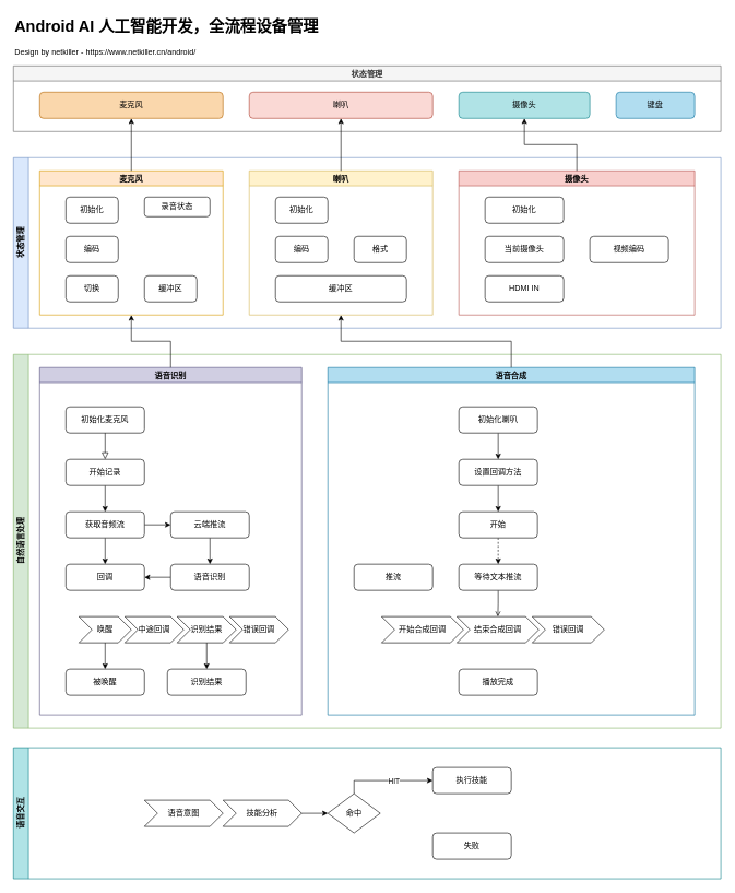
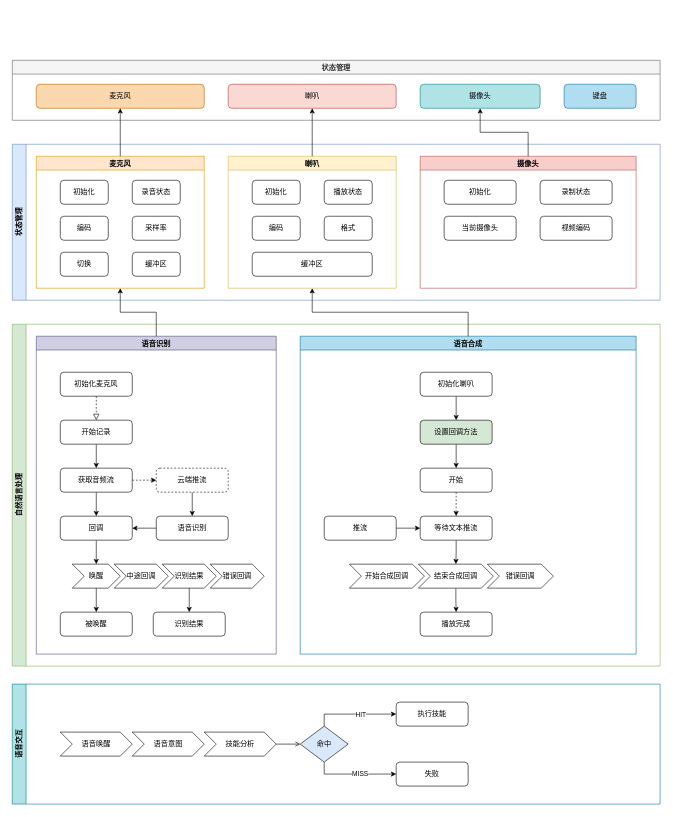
- <mxCell id="68" value="&lt;h1 style=&quot;margin-top: 0px;&quot;&gt;Android AI 人工智能开发，全流程设备管理&lt;/h1&gt;&lt;p&gt;Design by netkiller - https://www.netkiller.cn/android/&lt;/p&gt;" style="text;html=1;whiteSpace=wrap;overflow=hidden;rounded=0;" parent="1" vertex="1"><mxGeometry x="20" y="20" width="1080" height="80" as="geometry" /></mxCell>
- <mxCell id="51" value="录音状态" style="rounded=1;whiteSpace=wrap;html=1;" parent="49" vertex="1"><mxGeometry x="160" y="40" width="100" height="30" as="geometry" /></mxCell>
+ <mxCell id="51" value="录音状态" style="rounded=1;whiteSpace=wrap;html=1;" parent="49" vertex="1"><mxGeometry x="160" y="40" width="80" height="40" as="geometry" /></mxCell>
+ <mxCell id="58" value="播放状态" style="rounded=1;whiteSpace=wrap;html=1;" parent="56" vertex="1"><mxGeometry x="160" y="40" width="80" height="40" as="geometry" /></mxCell>
+ <mxCell id="65" value="录制状态" style="rounded=1;whiteSpace=wrap;html=1;" parent="62" vertex="1"><mxGeometry x="200" y="40" width="120" height="40" as="geometry" /></mxCell>
+ <mxCell id="53" value="采样率" style="rounded=1;whiteSpace=wrap;html=1;" parent="49" vertex="1"><mxGeometry x="160" y="100" width="80" height="40" as="geometry" /></mxCell>
- <mxCell id="67" value="HDMI IN" style="rounded=1;whiteSpace=wrap;html=1;fontSize=12;glass=0;strokeWidth=1;shadow=0;" parent="62" vertex="1"><mxGeometry x="40" y="160" width="120" height="40" as="geometry" /></mxCell>
- <mxCell id="7" value="" style="rounded=0;html=1;jettySize=auto;orthogonalLoop=1;fontSize=11;endArrow=block;endFill=0;endSize=8;strokeWidth=1;shadow=0;labelBackgroundColor=none;edgeStyle=orthogonalEdgeStyle;" parent="3" source="4" target="6" edge="1"><mxGeometry relative="1" as="geometry"><mxPoint x="90" y="180" as="targetPoint" /></mxGeometry></mxCell>
+ <mxCell id="7" value="" style="rounded=0;html=1;jettySize=auto;orthogonalLoop=1;fontSize=11;endArrow=block;endFill=0;endSize=8;strokeWidth=1;shadow=0;labelBackgroundColor=none;edgeStyle=orthogonalEdgeStyle;dashed=1;" parent="3" source="4" target="6" edge="1"><mxGeometry relative="1" as="geometry"><mxPoint x="90" y="180" as="targetPoint" /></mxGeometry></mxCell>
- <mxCell id="32" value="设置回调方法" style="rounded=1;whiteSpace=wrap;html=1;" parent="26" vertex="1"><mxGeometry x="200" y="140" width="120" height="40" as="geometry" /></mxCell>
+ <mxCell id="32" value="设置回调方法" style="rounded=1;whiteSpace=wrap;html=1;fillColor=#d5e8d4;" parent="26" vertex="1"><mxGeometry x="200" y="140" width="120" height="40" as="geometry" /></mxCell>
- <mxCell id="8" value="" style="edgeStyle=orthogonalEdgeStyle;rounded=0;orthogonalLoop=1;jettySize=auto;html=1;" parent="3" source="10" target="12" edge="1"><mxGeometry relative="1" as="geometry" /></mxCell>
+ <mxCell id="8" value="" style="edgeStyle=orthogonalEdgeStyle;rounded=0;orthogonalLoop=1;jettySize=auto;html=1;dashed=1;" parent="3" source="10" target="12" edge="1"><mxGeometry relative="1" as="geometry" /></mxCell>
- <mxCell id="12" value="云端推流" style="rounded=1;whiteSpace=wrap;html=1;fontSize=12;glass=0;strokeWidth=1;shadow=0;" parent="3" vertex="1"><mxGeometry x="200" y="220" width="120" height="40" as="geometry" /></mxCell>
+ <mxCell id="12" value="云端推流" style="rounded=1;whiteSpace=wrap;html=1;fontSize=12;glass=0;strokeWidth=1;shadow=0;dashed=1;" parent="3" vertex="1"><mxGeometry x="200" y="220" width="120" height="40" as="geometry" /></mxCell>
+ <mxCell id="29" style="edgeStyle=orthogonalEdgeStyle;rounded=0;orthogonalLoop=1;jettySize=auto;html=1;entryX=0;entryY=0.5;entryDx=0;entryDy=0;" parent="26" source="30" target="36" edge="1"><mxGeometry relative="1" as="geometry" /></mxCell>
+ <mxCell id="15" style="edgeStyle=orthogonalEdgeStyle;rounded=0;orthogonalLoop=1;jettySize=auto;html=1;entryX=0.5;entryY=0;entryDx=0;entryDy=0;" parent="3" source="16" target="18" edge="1"><mxGeometry relative="1" as="geometry" /></mxCell>
- <mxCell id="35" style="edgeStyle=orthogonalEdgeStyle;rounded=0;orthogonalLoop=1;jettySize=auto;html=1;endArrow=open;" parent="26" source="36" target="41" edge="1"><mxGeometry relative="1" as="geometry" /></mxCell>
+ <mxCell id="35" style="edgeStyle=orthogonalEdgeStyle;rounded=0;orthogonalLoop=1;jettySize=auto;html=1;" parent="26" source="36" target="41" edge="1"><mxGeometry relative="1" as="geometry" /></mxCell>
+ <mxCell id="38" style="edgeStyle=orthogonalEdgeStyle;rounded=0;orthogonalLoop=1;jettySize=auto;html=1;" parent="26" source="41" target="37" edge="1"><mxGeometry relative="1" as="geometry" /></mxCell>
+ <mxCell id="75" value="语音唤醒" style="shape=step;perimeter=stepPerimeter;whiteSpace=wrap;html=1;fixedSize=1;" parent="74" vertex="1"><mxGeometry x="80" y="80" width="120" height="40" as="geometry" /></mxCell>
- <mxCell id="77" style="edgeStyle=orthogonalEdgeStyle;rounded=0;orthogonalLoop=1;jettySize=auto;html=1;" parent="74" source="78" target="82" edge="1"><mxGeometry relative="1" as="geometry" /></mxCell>
+ <mxCell id="77" style="edgeStyle=orthogonalEdgeStyle;rounded=0;orthogonalLoop=1;jettySize=auto;html=1;endArrow=open;" parent="74" source="78" target="82" edge="1"><mxGeometry relative="1" as="geometry" /></mxCell>
- <mxCell id="82" value="命中" style="rhombus;whiteSpace=wrap;html=1;" parent="74" vertex="1"><mxGeometry x="480" y="70" width="80" height="60" as="geometry" /></mxCell>
+ <mxCell id="82" value="命中" style="rhombus;whiteSpace=wrap;html=1;fillColor=#dae8fc;" parent="74" vertex="1"><mxGeometry x="480" y="70" width="80" height="60" as="geometry" /></mxCell>
+ <mxCell id="81" value="MISS" style="edgeStyle=orthogonalEdgeStyle;rounded=0;orthogonalLoop=1;jettySize=auto;html=1;entryX=0;entryY=0.5;entryDx=0;entryDy=0;exitX=0.5;exitY=1;exitDx=0;exitDy=0;" parent="74" source="82" target="84" edge="1"><mxGeometry x="0.143" relative="1" as="geometry"><mxPoint as="offset" /></mxGeometry></mxCell>
